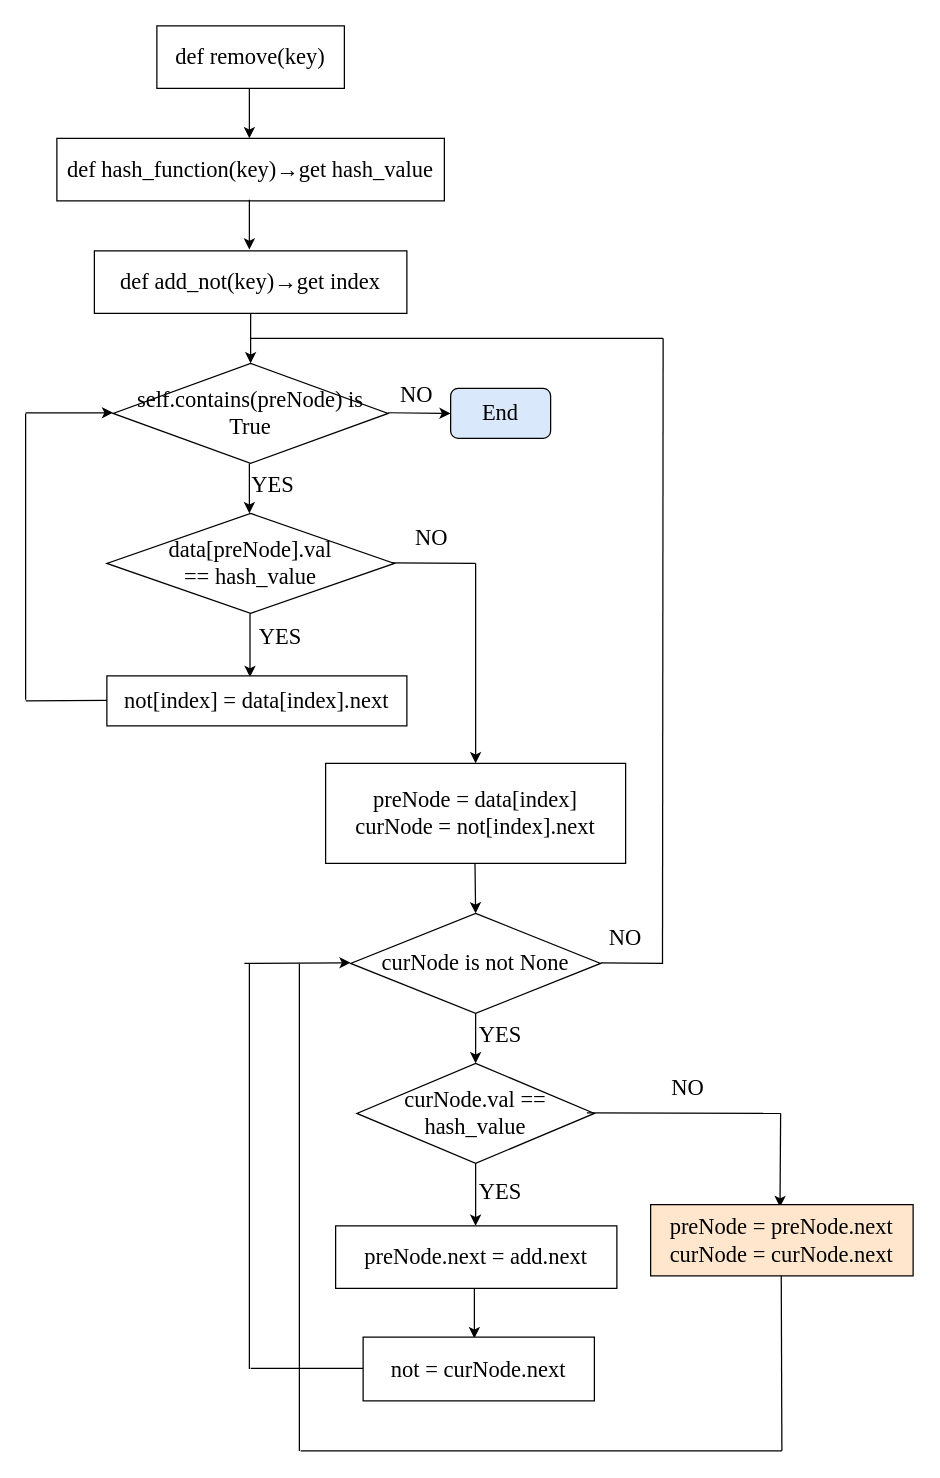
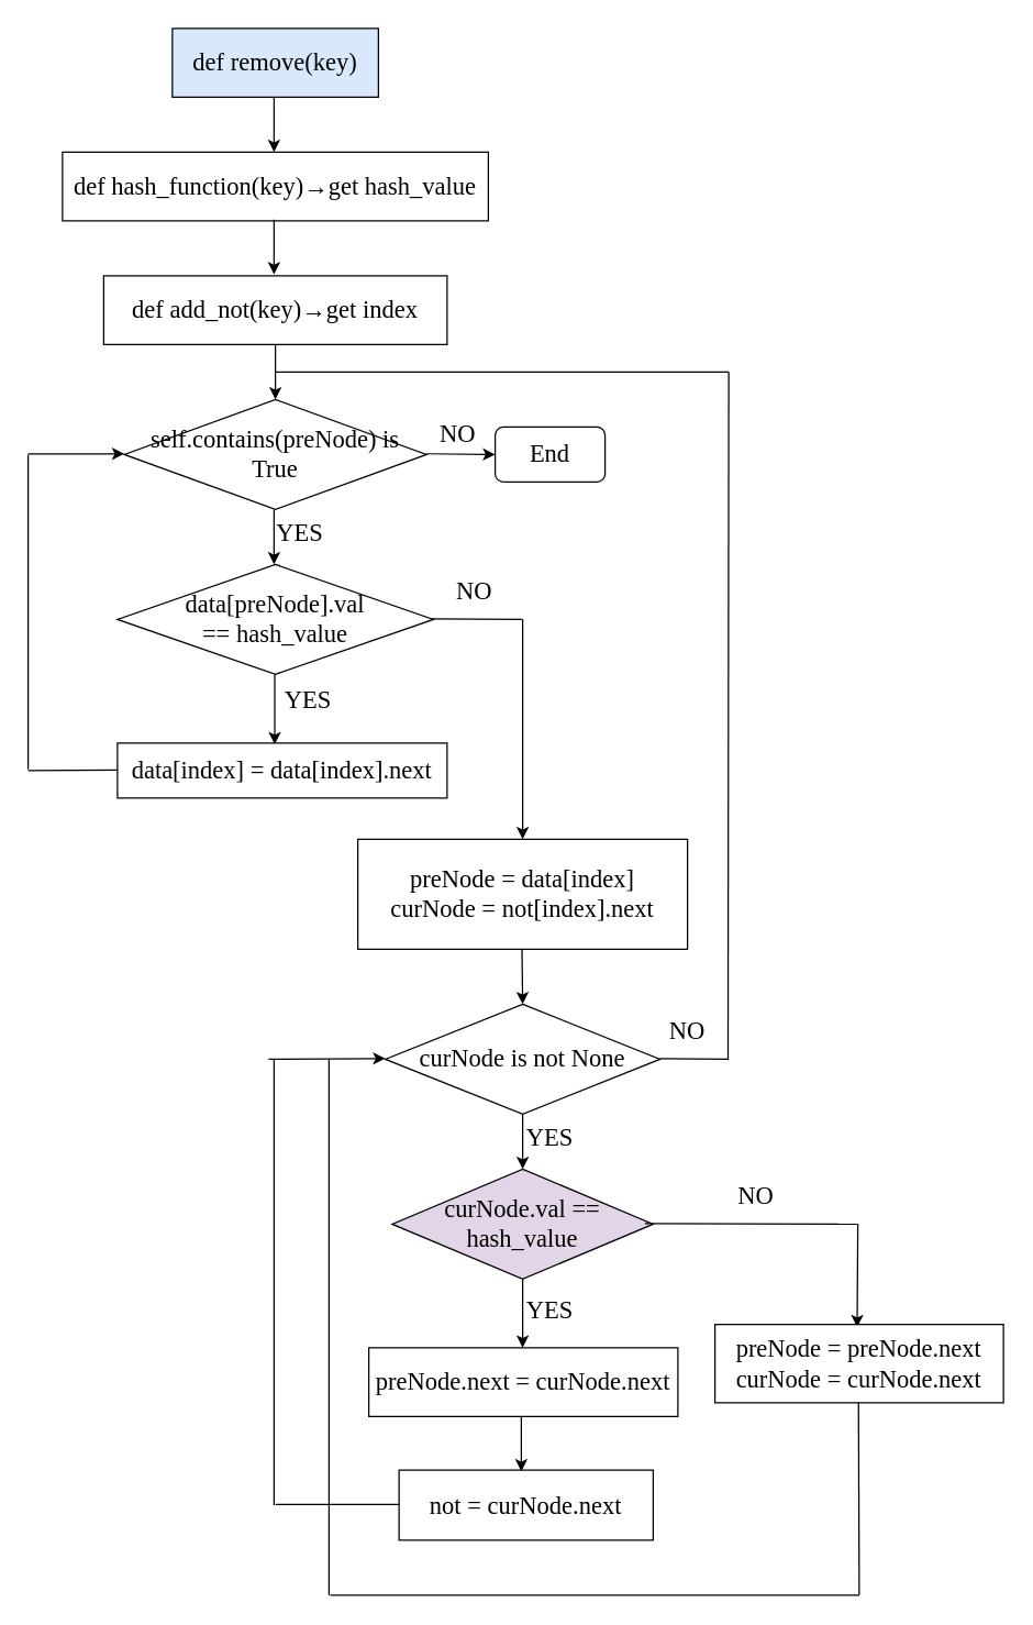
- <mxCell id="2" value="&lt;font style=&quot;font-size: 18px&quot; face=&quot;Times New Roman&quot;&gt;def remove(key)&lt;/font&gt;" style="rounded=0;whiteSpace=wrap;html=1;" vertex="1" parent="1"><mxGeometry x="125" y="20" width="150" height="50" as="geometry" /></mxCell>
+ <mxCell id="2" value="&lt;font style=&quot;font-size: 18px&quot; face=&quot;Times New Roman&quot;&gt;def remove(key)&lt;/font&gt;" style="rounded=0;whiteSpace=wrap;html=1;fillColor=#dae8fc;" vertex="1" parent="1"><mxGeometry x="125" y="20" width="150" height="50" as="geometry" /></mxCell>
- <mxCell id="13" value="&lt;font style=&quot;font-size: 18px&quot; face=&quot;Times New Roman&quot;&gt;End&lt;/font&gt;" style="rounded=1;whiteSpace=wrap;html=1;fillColor=#dae8fc;" vertex="1" parent="1"><mxGeometry x="360" y="310" width="80" height="40" as="geometry" /></mxCell>
+ <mxCell id="13" value="&lt;font style=&quot;font-size: 18px&quot; face=&quot;Times New Roman&quot;&gt;End&lt;/font&gt;" style="rounded=1;whiteSpace=wrap;html=1;" vertex="1" parent="1"><mxGeometry x="360" y="310" width="80" height="40" as="geometry" /></mxCell>
- <mxCell id="17" value="&lt;font style=&quot;font-size: 18px&quot; face=&quot;Times New Roman&quot;&gt;not[index] = data[index].next&lt;/font&gt;" style="rounded=0;whiteSpace=wrap;html=1;" vertex="1" parent="1"><mxGeometry x="85" y="540" width="240" height="40" as="geometry" /></mxCell>
+ <mxCell id="17" value="&lt;font style=&quot;font-size: 18px&quot; face=&quot;Times New Roman&quot;&gt;data[index] = data[index].next&lt;/font&gt;" style="rounded=0;whiteSpace=wrap;html=1;" vertex="1" parent="1"><mxGeometry x="85" y="540" width="240" height="40" as="geometry" /></mxCell>
- <mxCell id="29" value="&lt;font style=&quot;font-size: 18px&quot; face=&quot;Times New Roman&quot;&gt;curNode.val == hash_value&lt;/font&gt;" style="rhombus;whiteSpace=wrap;html=1;" vertex="1" parent="1"><mxGeometry x="285" y="850" width="190" height="80" as="geometry" /></mxCell>
+ <mxCell id="29" value="&lt;font style=&quot;font-size: 18px&quot; face=&quot;Times New Roman&quot;&gt;curNode.val == hash_value&lt;/font&gt;" style="rhombus;whiteSpace=wrap;html=1;fillColor=#e1d5e7;" vertex="1" parent="1"><mxGeometry x="285" y="850" width="190" height="80" as="geometry" /></mxCell>
- <mxCell id="41" value="&lt;font style=&quot;font-size: 18px&quot; face=&quot;Times New Roman&quot;&gt;preNode = preNode.next&lt;br&gt;curNode = curNode.next&lt;/font&gt;" style="rounded=0;whiteSpace=wrap;html=1;fillColor=#ffe6cc;" vertex="1" parent="1"><mxGeometry x="520" y="963" width="210" height="57" as="geometry" /></mxCell>
+ <mxCell id="41" value="&lt;font style=&quot;font-size: 18px&quot; face=&quot;Times New Roman&quot;&gt;preNode = preNode.next&lt;br&gt;curNode = curNode.next&lt;/font&gt;" style="rounded=0;whiteSpace=wrap;html=1;" vertex="1" parent="1"><mxGeometry x="520" y="963" width="210" height="57" as="geometry" /></mxCell>
- <mxCell id="32" value="&lt;font style=&quot;font-size: 18px&quot; face=&quot;Times New Roman&quot;&gt;preNode.next = add.next&lt;/font&gt;" style="rounded=0;whiteSpace=wrap;html=1;" vertex="1" parent="1"><mxGeometry x="268" y="980" width="225" height="50" as="geometry" /></mxCell>
+ <mxCell id="32" value="&lt;font style=&quot;font-size: 18px&quot; face=&quot;Times New Roman&quot;&gt;preNode.next = curNode.next&lt;/font&gt;" style="rounded=0;whiteSpace=wrap;html=1;" vertex="1" parent="1"><mxGeometry x="268" y="980" width="225" height="50" as="geometry" /></mxCell>
